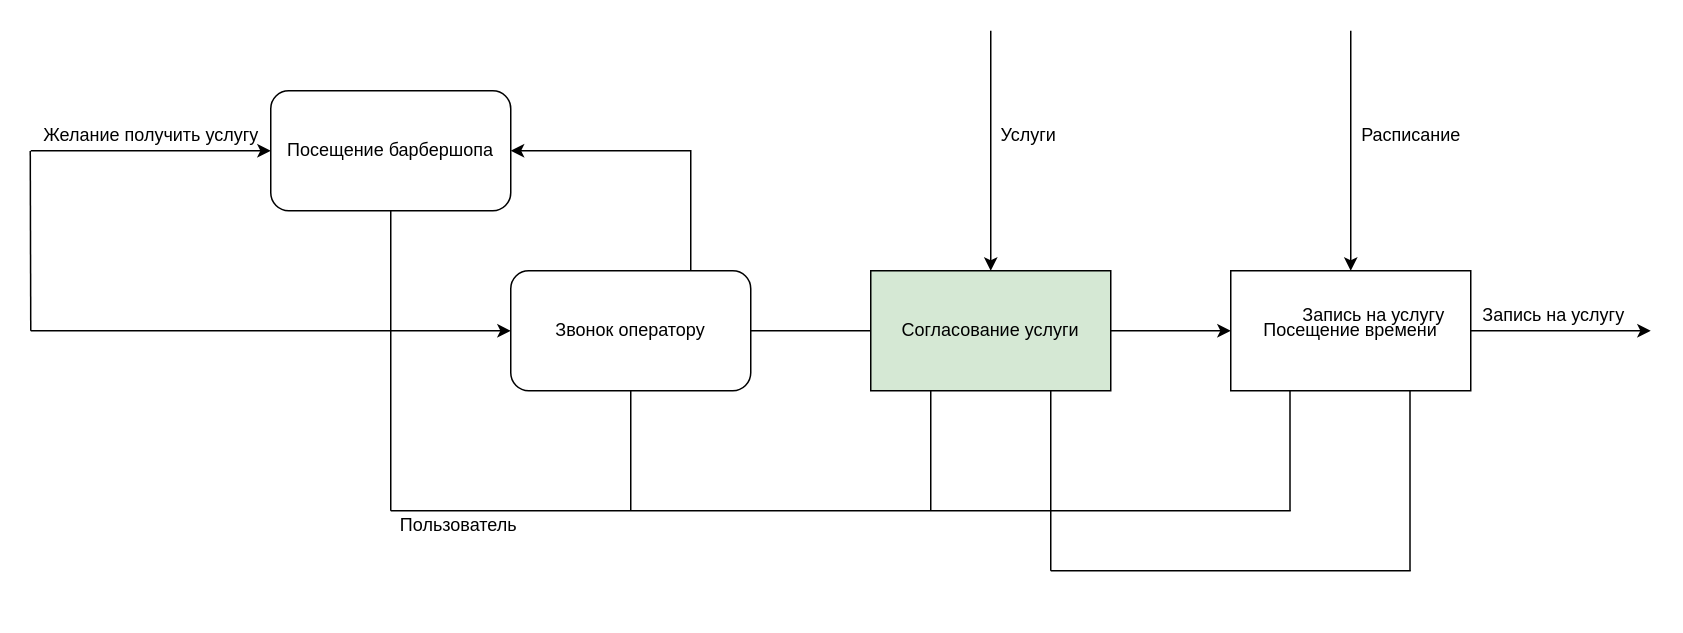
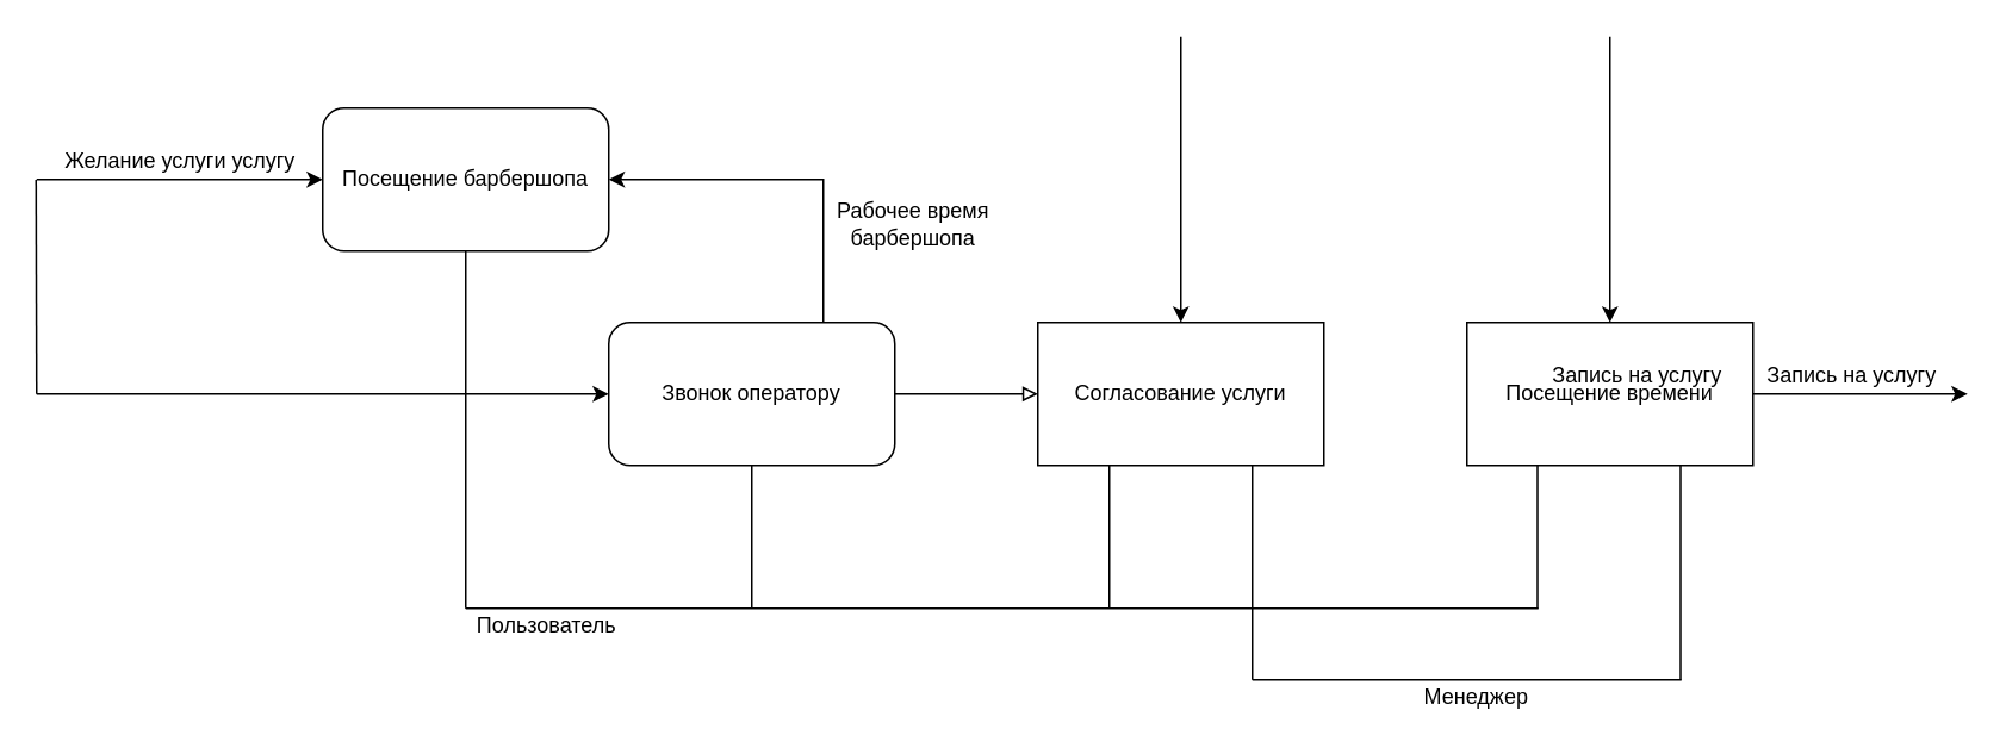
- <mxCell id="5" value="Желание получить услугу" style="text;html=1;align=center;verticalAlign=middle;resizable=0;points=[];;autosize=1;" vertex="1" parent="1"><mxGeometry x="20" y="80" width="160" height="20" as="geometry" /></mxCell>
+ <mxCell id="5" value="Желание услуги услугу" style="text;html=1;align=center;verticalAlign=middle;resizable=0;points=[];;autosize=1;" vertex="1" parent="1"><mxGeometry x="20" y="80" width="160" height="20" as="geometry" /></mxCell>
- <mxCell id="16" value="Услуги" style="text;html=1;align=center;verticalAlign=middle;resizable=0;points=[];;autosize=1;" vertex="1" parent="1"><mxGeometry x="660" y="80" width="50" height="20" as="geometry" /></mxCell>
- <mxCell id="18" value="Расписание" style="text;html=1;align=center;verticalAlign=middle;resizable=0;points=[];;autosize=1;" vertex="1" parent="1"><mxGeometry x="900" y="80" width="80" height="20" as="geometry" /></mxCell>
+ <mxCell id="19" value="Рабочее время&lt;br&gt;барбершопа" style="text;html=1;align=center;verticalAlign=middle;resizable=0;points=[];;autosize=1;" vertex="1" parent="1"><mxGeometry x="460" y="110" width="100" height="30" as="geometry" /></mxCell>
- <mxCell id="3" style="edgeStyle=orthogonalEdgeStyle;rounded=0;orthogonalLoop=1;jettySize=auto;html=1;entryX=0;entryY=0.5;entryDx=0;entryDy=0;startArrow=classic;startFill=1;endArrow=none;endFill=0;" edge="1" parent="1" source="4" target="11"><mxGeometry relative="1" as="geometry" /></mxCell>
+ <mxCell id="3" style="edgeStyle=orthogonalEdgeStyle;rounded=0;orthogonalLoop=1;jettySize=auto;html=1;entryX=0;entryY=0.5;entryDx=0;entryDy=0;startArrow=classic;startFill=1;endArrow=block;endFill=0;" edge="1" parent="1" source="4" target="11"><mxGeometry relative="1" as="geometry" /></mxCell>
- <mxCell id="11" value="Согласование услуги" style="rounded=0;whiteSpace=wrap;html=1;fillColor=#d5e8d4;" vertex="1" parent="1"><mxGeometry x="580" y="180" width="160" height="80" as="geometry" /></mxCell>
+ <mxCell id="11" value="Согласование услуги" style="rounded=0;whiteSpace=wrap;html=1;" vertex="1" parent="1"><mxGeometry x="580" y="180" width="160" height="80" as="geometry" /></mxCell>
- <mxCell id="9" style="edgeStyle=orthogonalEdgeStyle;rounded=0;orthogonalLoop=1;jettySize=auto;html=1;exitX=1;exitY=0.5;exitDx=0;exitDy=0;startArrow=none;startFill=0;endArrow=classic;endFill=1;" edge="1" parent="1" source="11" target="14"><mxGeometry relative="1" as="geometry" /></mxCell>
+ <mxCell id="29" value="Менеджер" style="text;html=1;align=center;verticalAlign=middle;resizable=0;points=[];;autosize=1;" vertex="1" parent="1"><mxGeometry x="790" y="380" width="70" height="20" as="geometry" /></mxCell>
